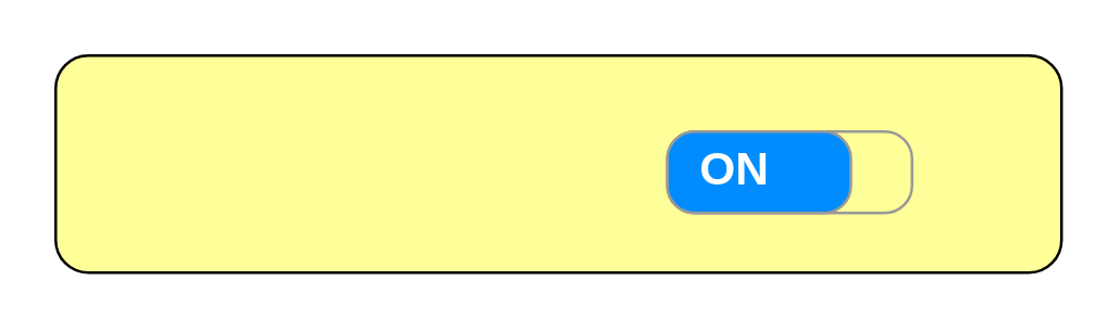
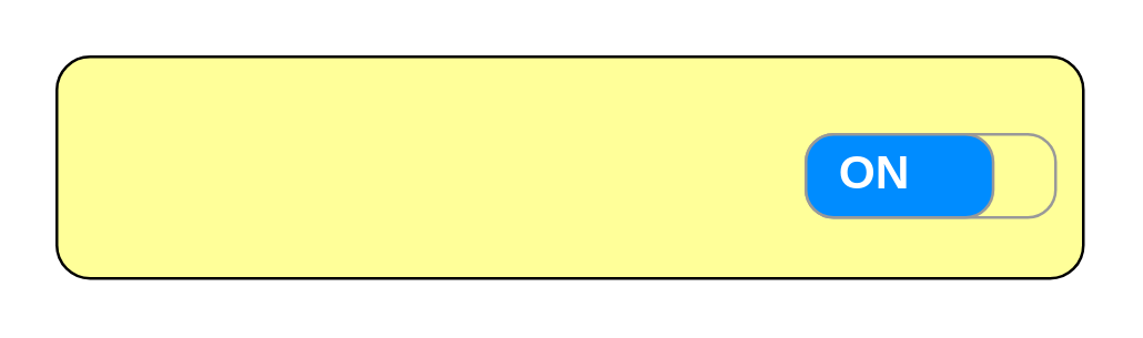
- <mxCell id="3" value="ON" style="strokeWidth=1;shadow=0;dashed=0;align=center;html=1;shape=mxgraph.mockup.buttons.onOffButton;gradientColor=none;strokeColor=#999999;buttonState=on;fillColor2=#008cff;fontColor=#ffffff;fontSize=17;mainText=;spacingRight=40;fontStyle=1;whiteSpace=wrap;fillColor=none;" vertex="1" parent="1"><mxGeometry x="245" y="48" width="90" height="30" as="geometry" /></mxCell>
+ <mxCell id="3" value="ON" style="strokeWidth=1;shadow=0;dashed=0;align=center;html=1;shape=mxgraph.mockup.buttons.onOffButton;gradientColor=none;strokeColor=#999999;buttonState=on;fillColor2=#008cff;fontColor=#ffffff;fontSize=17;mainText=;spacingRight=40;fontStyle=1;whiteSpace=wrap;fillColor=none;" vertex="1" parent="1"><mxGeometry x="290" y="48" width="90" height="30" as="geometry" /></mxCell>
